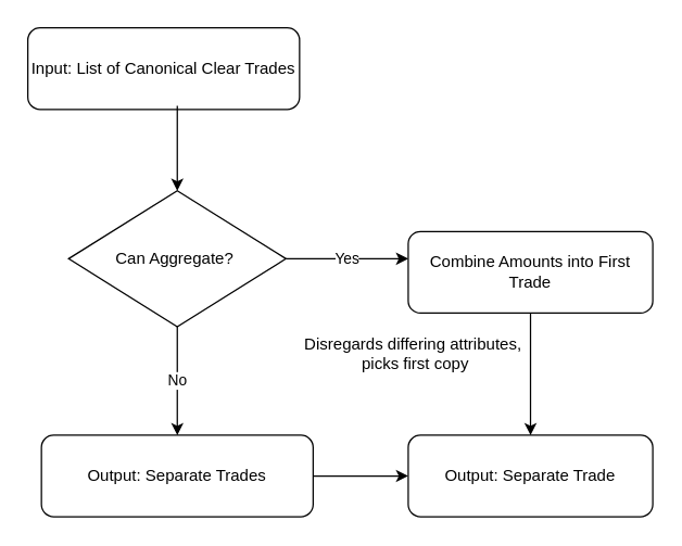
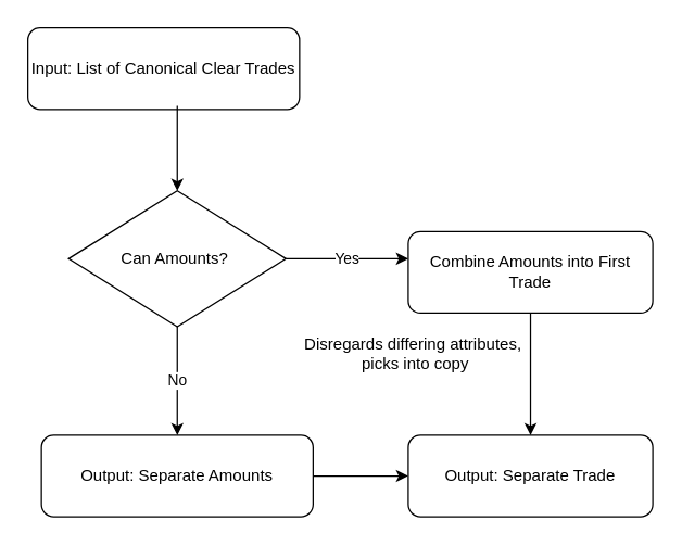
- <mxCell id="3" value="Can Aggregate?&amp;nbsp;" style="rhombus;whiteSpace=wrap;html=1;" parent="1" vertex="1"><mxGeometry x="50" y="140" width="160" height="100" as="geometry" /></mxCell>
+ <mxCell id="3" value="Can Amounts?&amp;nbsp;" style="rhombus;whiteSpace=wrap;html=1;" parent="1" vertex="1"><mxGeometry x="50" y="140" width="160" height="100" as="geometry" /></mxCell>
- <mxCell id="5" value="Disregards differing attributes,&amp;nbsp;&lt;div&gt;picks first copy&lt;/div&gt;" style="text;html=1;align=center;verticalAlign=middle;resizable=0;points=[];autosize=1;strokeColor=none;fillColor=none;" parent="1" vertex="1"><mxGeometry x="210" y="240" width="190" height="40" as="geometry" /></mxCell>
+ <mxCell id="5" value="Disregards differing attributes,&amp;nbsp;&lt;div&gt;picks into copy&lt;/div&gt;" style="text;html=1;align=center;verticalAlign=middle;resizable=0;points=[];autosize=1;strokeColor=none;fillColor=none;" parent="1" vertex="1"><mxGeometry x="210" y="240" width="190" height="40" as="geometry" /></mxCell>
- <mxCell id="6" value="Output: Separate Trades" style="rounded=1;whiteSpace=wrap;html=1;" parent="1" vertex="1"><mxGeometry x="30" y="320" width="200" height="60" as="geometry" /></mxCell>
+ <mxCell id="6" value="Output: Separate Amounts" style="rounded=1;whiteSpace=wrap;html=1;" parent="1" vertex="1"><mxGeometry x="30" y="320" width="200" height="60" as="geometry" /></mxCell>
